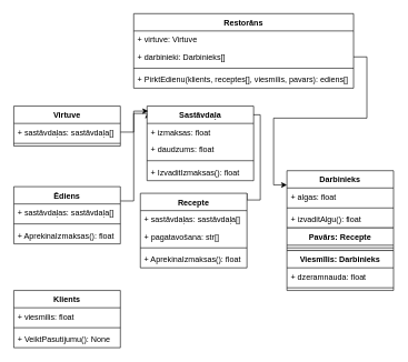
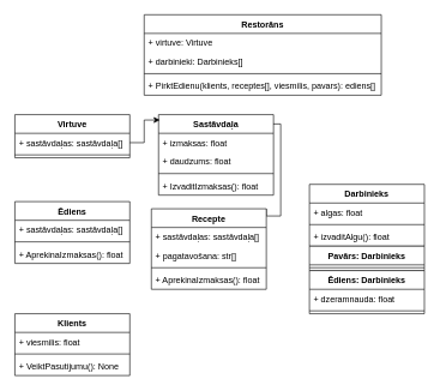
- <mxCell id="39" style="edgeStyle=orthogonalEdgeStyle;rounded=0;orthogonalLoop=1;jettySize=auto;html=1;exitX=1;exitY=0.5;exitDx=0;exitDy=0;entryX=0;entryY=0.25;entryDx=0;entryDy=0;" edge="1" parent="1" source="4" target="7"><mxGeometry relative="1" as="geometry" /></mxCell>
- <mxCell id="16" style="edgeStyle=orthogonalEdgeStyle;rounded=0;orthogonalLoop=1;jettySize=auto;html=1;exitX=1;exitY=0.25;exitDx=0;exitDy=0;entryX=0.006;entryY=0.086;entryDx=0;entryDy=0;entryPerimeter=0;" edge="1" parent="1" source="17" target="21"><mxGeometry relative="1" as="geometry"><mxPoint x="210" y="170" as="targetPoint" /><Array as="points"><mxPoint x="200" y="301" /><mxPoint x="200" y="170" /><mxPoint x="221" y="170" /></Array></mxGeometry></mxCell>
- <mxCell id="11" value="Pavārs: Recepte" style="swimlane;fontStyle=1;align=center;verticalAlign=top;childLayout=stackLayout;horizontal=1;startSize=26;horizontalStack=0;resizeParent=1;resizeParentMax=0;resizeLast=0;collapsible=1;marginBottom=0;" vertex="1" parent="1"><mxGeometry x="430" y="342" width="160" height="34" as="geometry" /></mxCell>
+ <mxCell id="11" value="Pavārs: Darbinieks" style="swimlane;fontStyle=1;align=center;verticalAlign=top;childLayout=stackLayout;horizontal=1;startSize=26;horizontalStack=0;resizeParent=1;resizeParentMax=0;resizeLast=0;collapsible=1;marginBottom=0;" vertex="1" parent="1"><mxGeometry x="430" y="342" width="160" height="34" as="geometry" /></mxCell>
- <mxCell id="13" value="Viesmīlis: Darbinieks" style="swimlane;fontStyle=1;align=center;verticalAlign=top;childLayout=stackLayout;horizontal=1;startSize=26;horizontalStack=0;resizeParent=1;resizeParentMax=0;resizeLast=0;collapsible=1;marginBottom=0;" vertex="1" parent="1"><mxGeometry x="430" y="376" width="160" height="60" as="geometry" /></mxCell>
+ <mxCell id="13" value="Ēdiens: Darbinieks" style="swimlane;fontStyle=1;align=center;verticalAlign=top;childLayout=stackLayout;horizontal=1;startSize=26;horizontalStack=0;resizeParent=1;resizeParentMax=0;resizeLast=0;collapsible=1;marginBottom=0;" vertex="1" parent="1"><mxGeometry x="430" y="376" width="160" height="60" as="geometry" /></mxCell>
